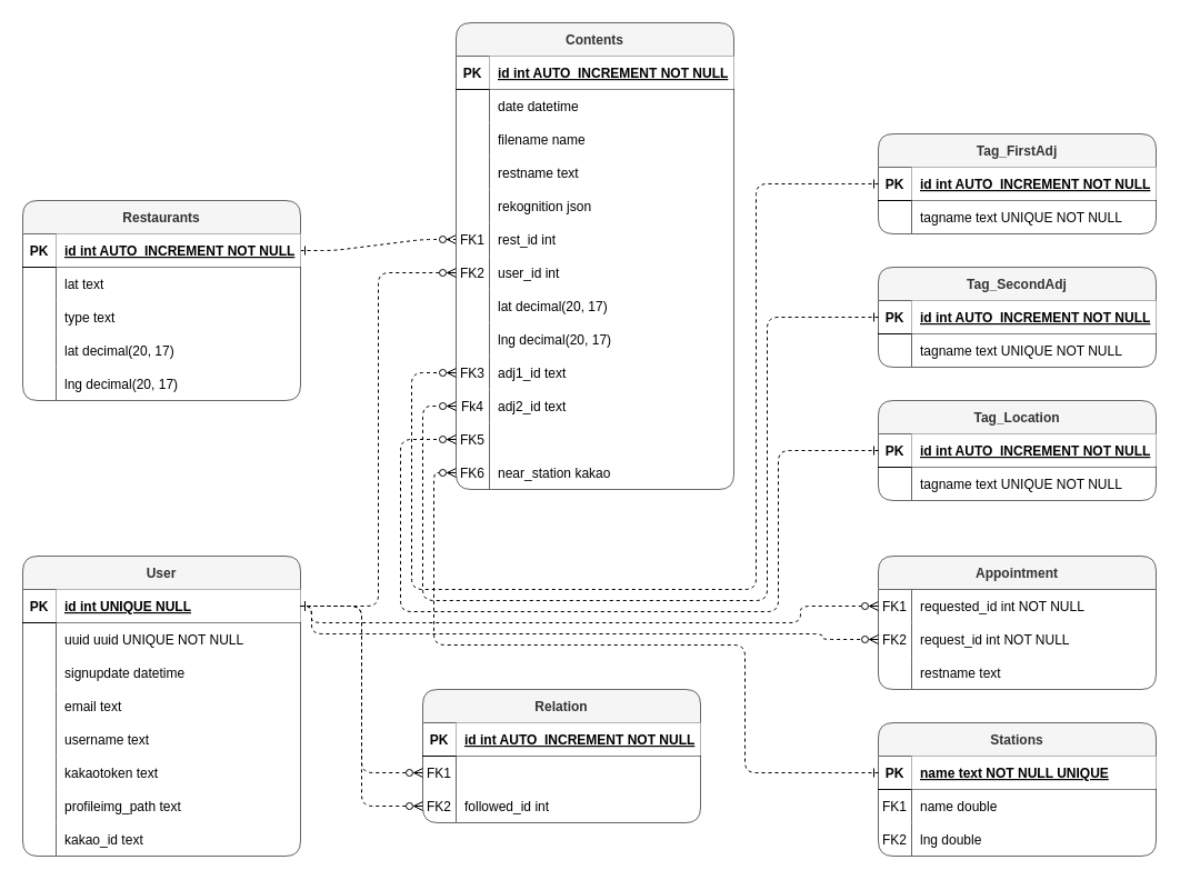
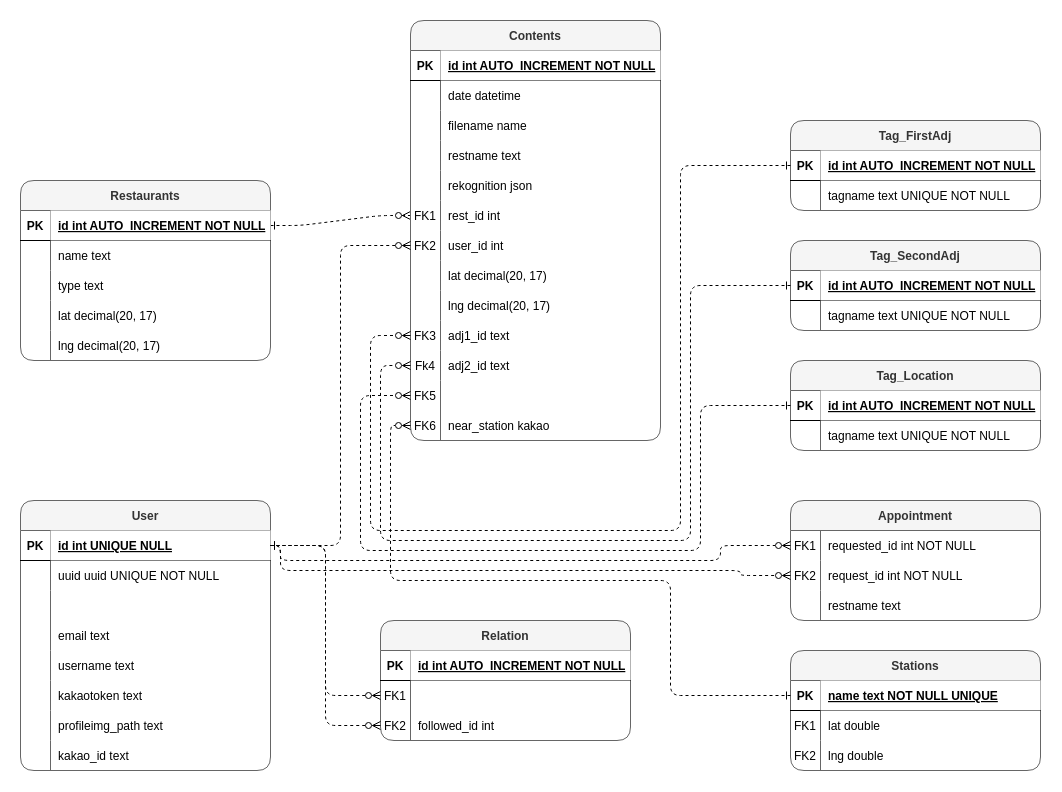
- <mxCell id="9" value="lat text" style="shape=partialRectangle;overflow=hidden;connectable=0;fillColor=none;top=0;left=0;bottom=0;right=0;align=left;spacingLeft=6;rounded=1;" parent="7" vertex="1"><mxGeometry x="30" width="220" height="30" as="geometry"><mxRectangle width="220" height="30" as="alternateBounds" /></mxGeometry></mxCell>
+ <mxCell id="9" value="name text" style="shape=partialRectangle;overflow=hidden;connectable=0;fillColor=none;top=0;left=0;bottom=0;right=0;align=left;spacingLeft=6;rounded=1;" parent="7" vertex="1"><mxGeometry x="30" width="220" height="30" as="geometry"><mxRectangle width="220" height="30" as="alternateBounds" /></mxGeometry></mxCell>
- <mxCell id="74" value="signupdate datetime" style="shape=partialRectangle;connectable=0;fillColor=none;top=0;left=0;bottom=0;right=0;align=left;spacingLeft=6;overflow=hidden;rounded=1;" parent="72" vertex="1"><mxGeometry x="30" width="220" height="30" as="geometry"><mxRectangle width="220" height="30" as="alternateBounds" /></mxGeometry></mxCell>
- <mxCell id="137" value="name double" style="shape=partialRectangle;connectable=0;fillColor=none;top=0;left=0;bottom=0;right=0;align=left;spacingLeft=6;overflow=hidden;rounded=1;" vertex="1" parent="135"><mxGeometry x="30" width="220" height="30" as="geometry"><mxRectangle width="220" height="30" as="alternateBounds" /></mxGeometry></mxCell>
+ <mxCell id="137" value="lat double" style="shape=partialRectangle;connectable=0;fillColor=none;top=0;left=0;bottom=0;right=0;align=left;spacingLeft=6;overflow=hidden;rounded=1;" vertex="1" parent="135"><mxGeometry x="30" width="220" height="30" as="geometry"><mxRectangle width="220" height="30" as="alternateBounds" /></mxGeometry></mxCell>
